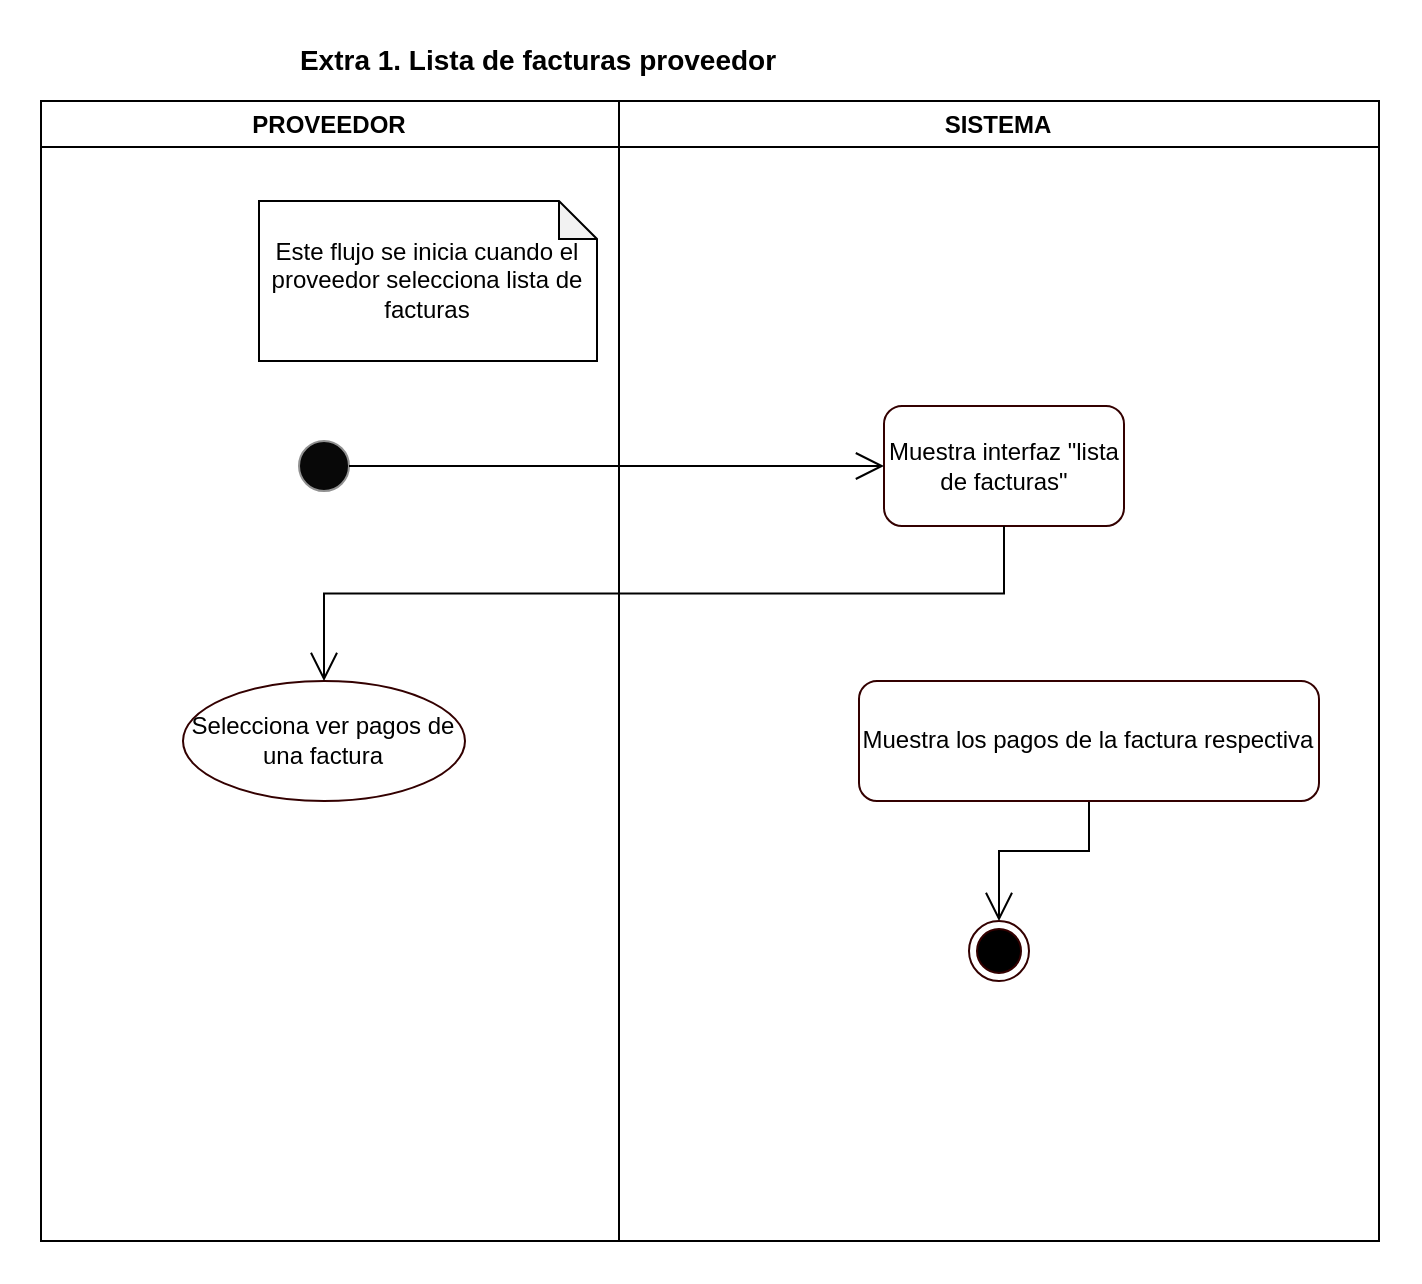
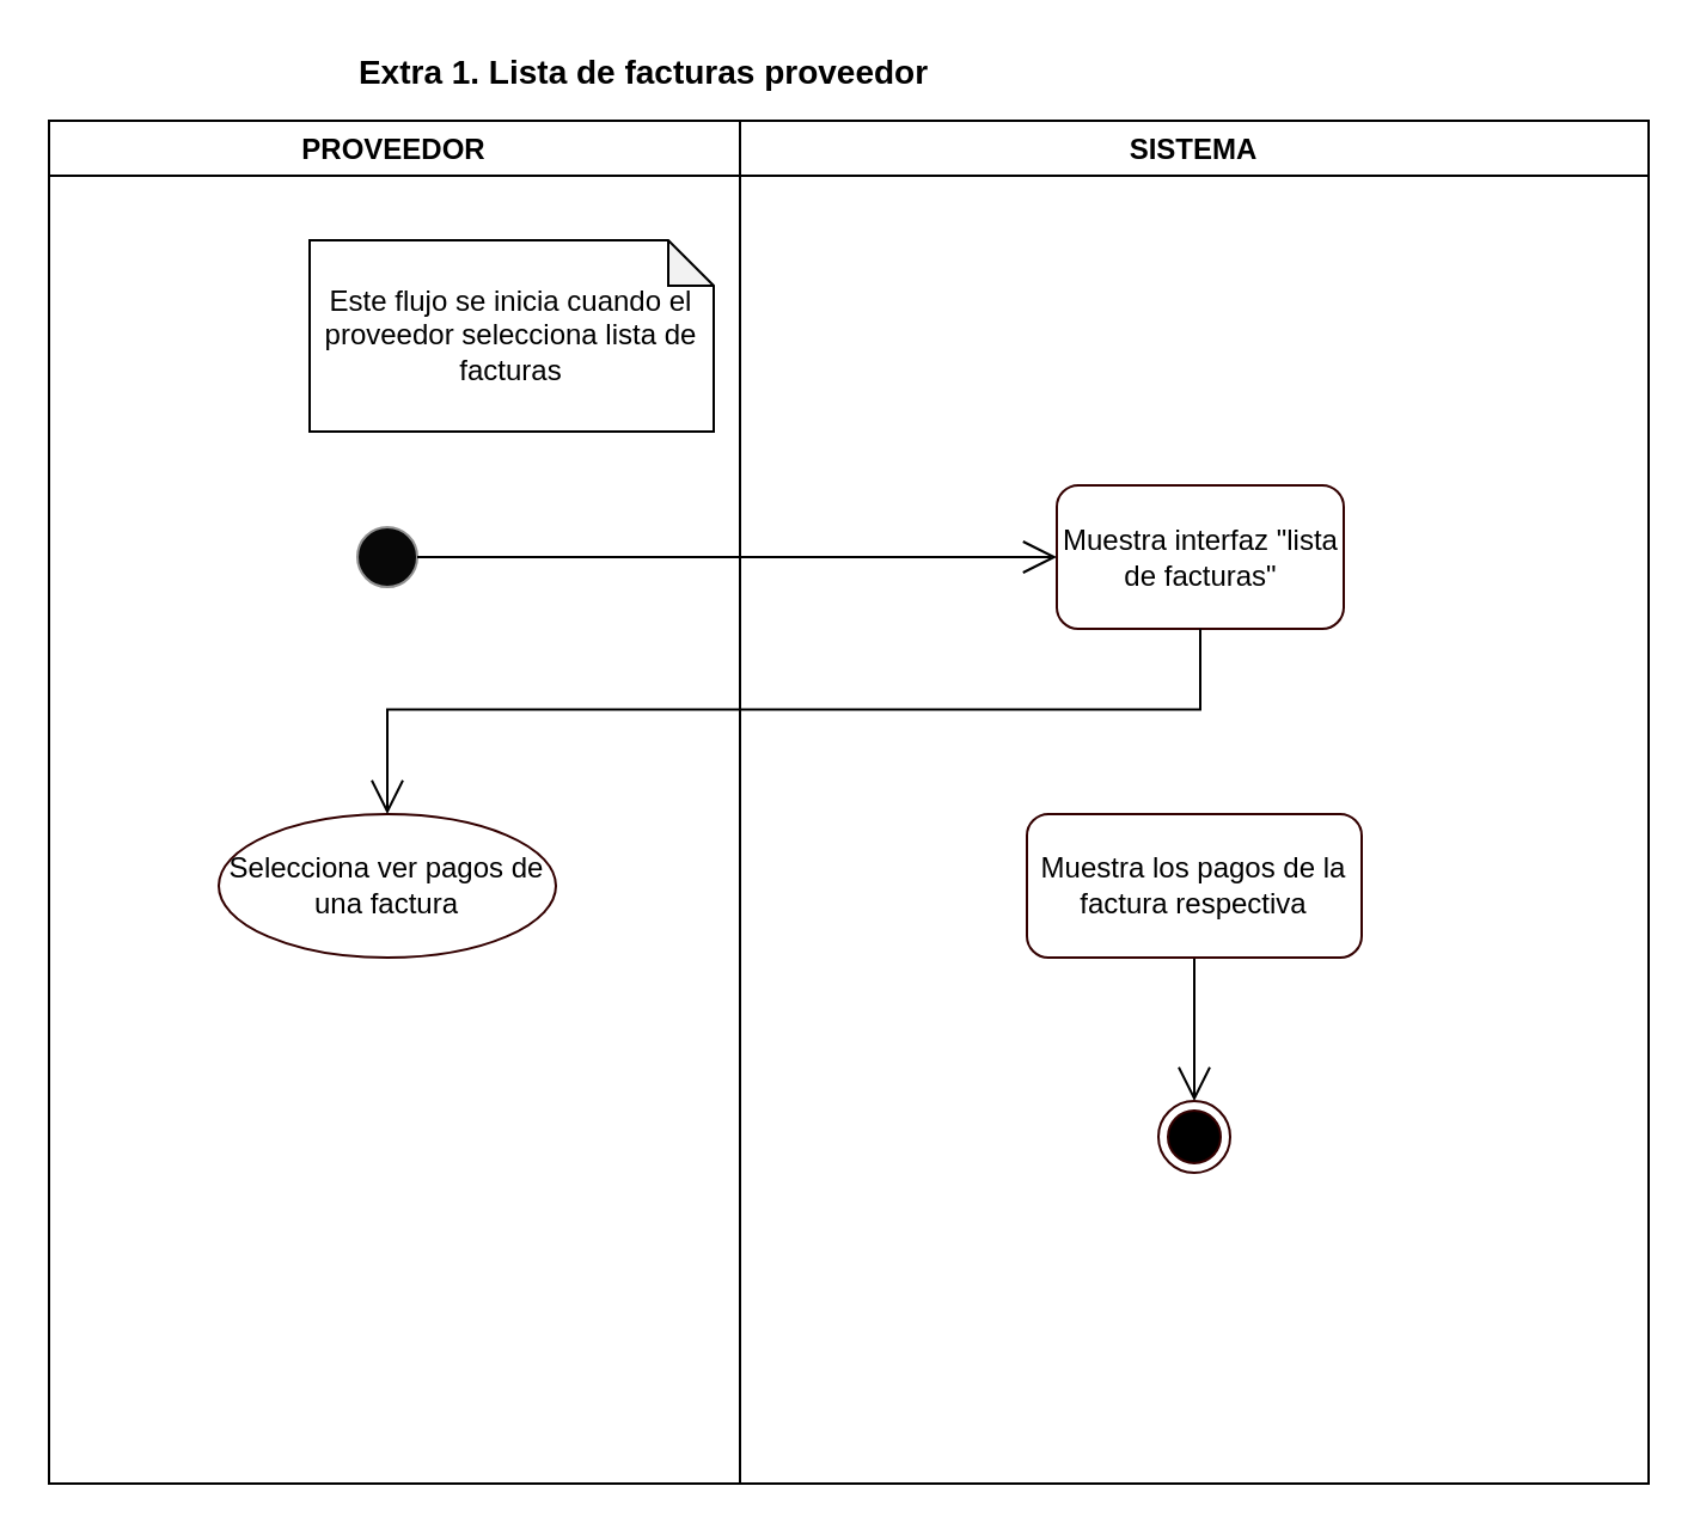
- <mxCell id="9" value="Muestra los pagos de la factura respectiva" style="rounded=1;whiteSpace=wrap;html=1;strokeColor=#330000;fillColor=#FFFFFF;gradientColor=none;" parent="6" vertex="1"><mxGeometry x="120" y="290" width="230" height="60" as="geometry" /></mxCell>
+ <mxCell id="9" value="Muestra los pagos de la factura respectiva" style="rounded=1;whiteSpace=wrap;html=1;strokeColor=#330000;fillColor=#FFFFFF;gradientColor=none;" parent="6" vertex="1"><mxGeometry x="120" y="290" width="140" height="60" as="geometry" /></mxCell>
